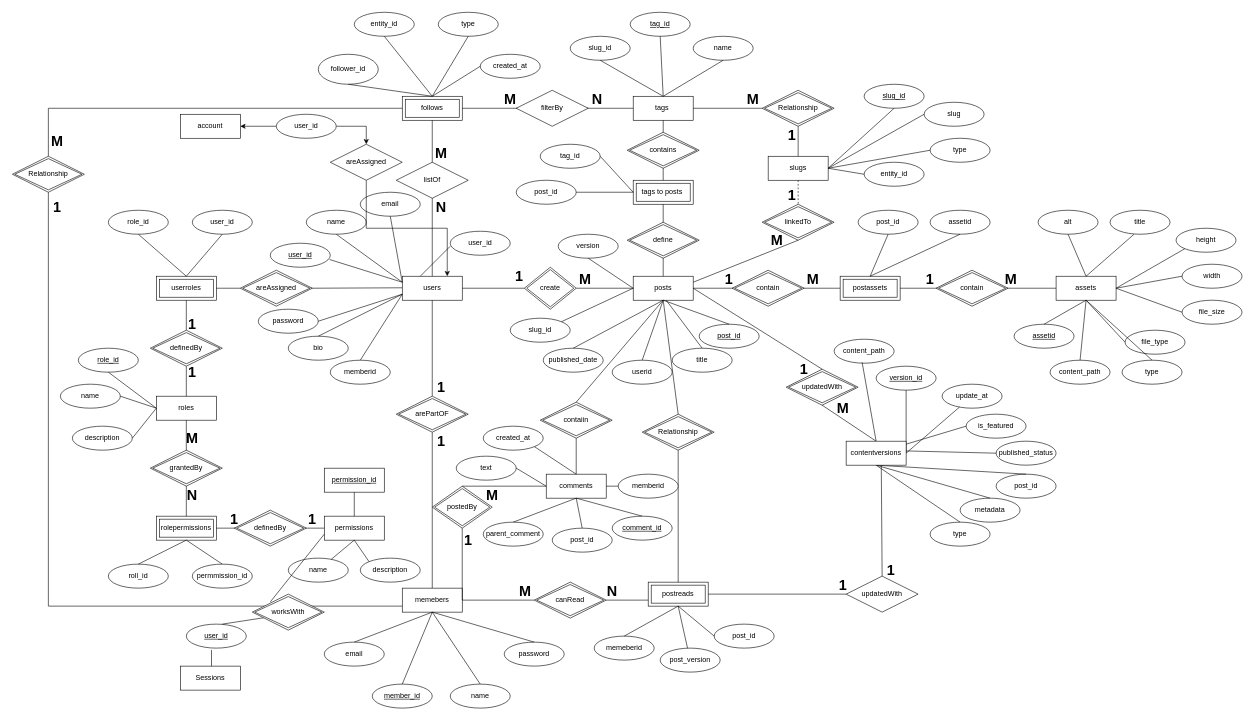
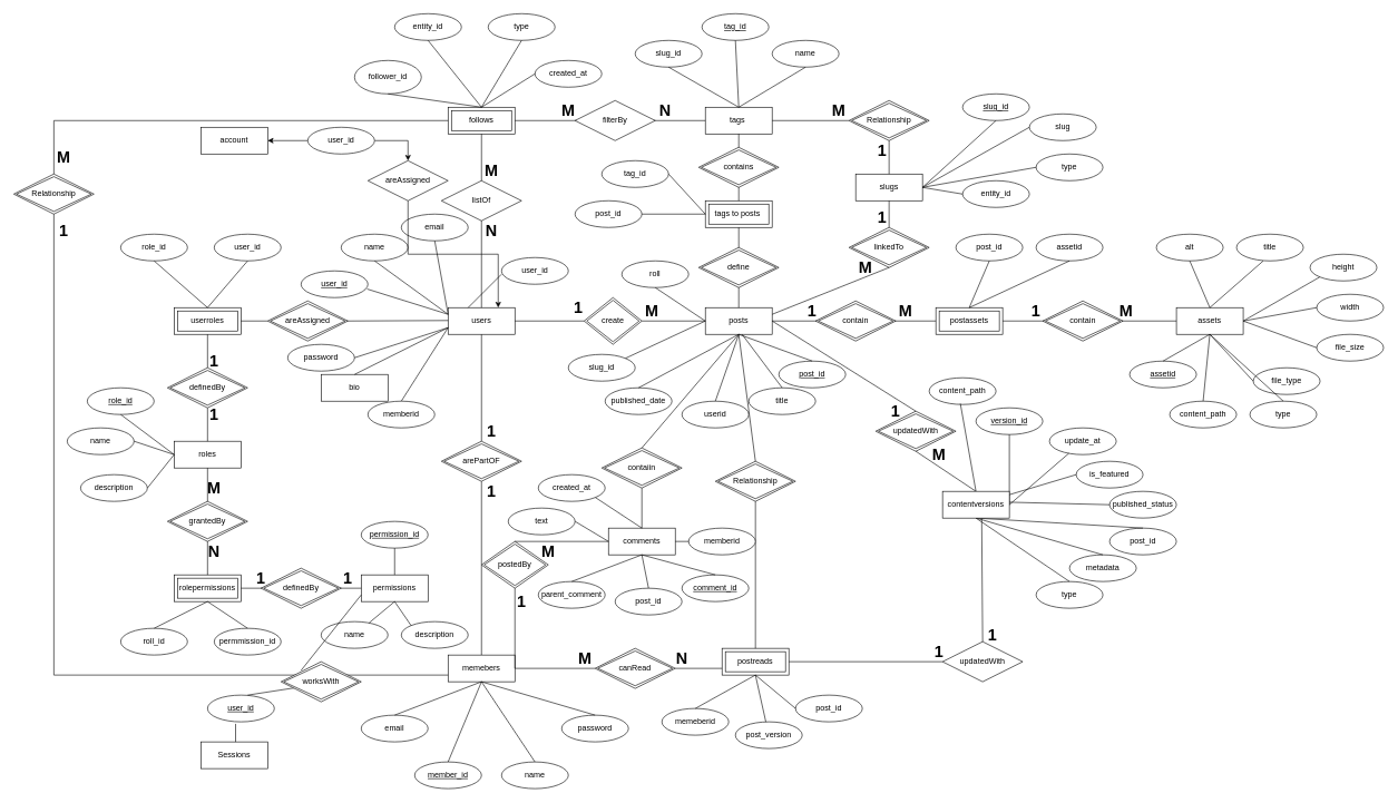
- <mxCell id="58" value="" style="endArrow=none;html=1;rounded=0;exitX=0.5;exitY=1;exitDx=0;exitDy=0;entryX=0.5;entryY=0;entryDx=0;entryDy=0;dashed=1;" edge="1" parent="1" source="15" target="56"><mxGeometry relative="1" as="geometry"><mxPoint x="1180" y="340" as="sourcePoint" /><mxPoint x="1340" y="340" as="targetPoint" /></mxGeometry></mxCell>
+ <mxCell id="58" value="" style="endArrow=none;html=1;rounded=0;exitX=0.5;exitY=1;exitDx=0;exitDy=0;entryX=0.5;entryY=0;entryDx=0;entryDy=0;" edge="1" parent="1" source="15" target="56"><mxGeometry relative="1" as="geometry"><mxPoint x="1180" y="340" as="sourcePoint" /><mxPoint x="1340" y="340" as="targetPoint" /></mxGeometry></mxCell>
- <mxCell id="191" value="version" style="ellipse;whiteSpace=wrap;html=1;align=center;" vertex="1" parent="1"><mxGeometry x="930" y="390" width="100" height="40" as="geometry" /></mxCell>
+ <mxCell id="191" value="roll" style="ellipse;whiteSpace=wrap;html=1;align=center;" vertex="1" parent="1"><mxGeometry x="930" y="390" width="100" height="40" as="geometry" /></mxCell>
- <mxCell id="140" value="bio" style="ellipse;whiteSpace=wrap;html=1;align=center;" vertex="1" parent="1"><mxGeometry x="480" y="560" width="100" height="40" as="geometry" /></mxCell>
+ <mxCell id="140" value="bio" style="whiteSpace=wrap;html=1;align=center;rounded=0;" vertex="1" parent="1"><mxGeometry x="480" y="560" width="100" height="40" as="geometry" /></mxCell>
- <mxCell id="164" value="permission_id" style="whiteSpace=wrap;html=1;align=center;fontStyle=4;rounded=0;" vertex="1" parent="1"><mxGeometry x="540" y="780" width="100" height="40" as="geometry" /></mxCell>
+ <mxCell id="164" value="permission_id" style="ellipse;whiteSpace=wrap;html=1;align=center;fontStyle=4;" vertex="1" parent="1"><mxGeometry x="540" y="780" width="100" height="40" as="geometry" /></mxCell>
